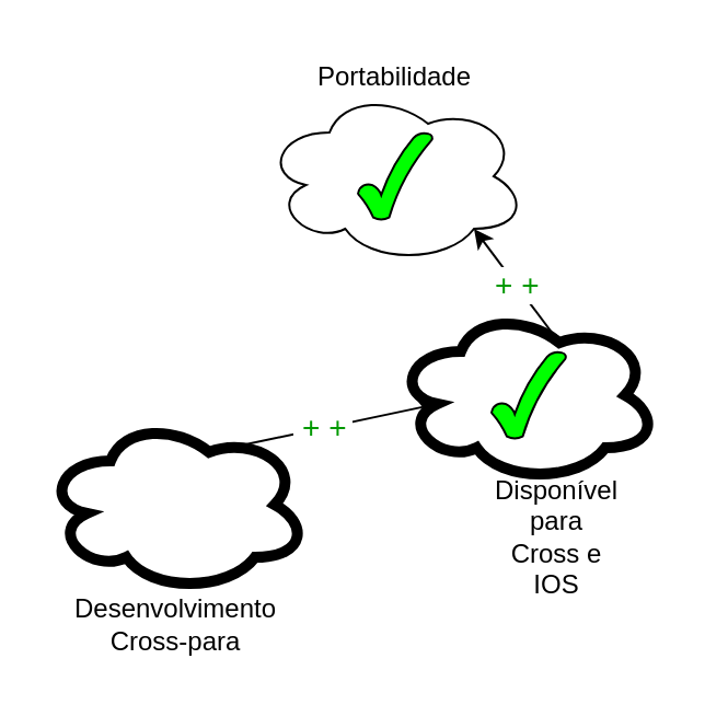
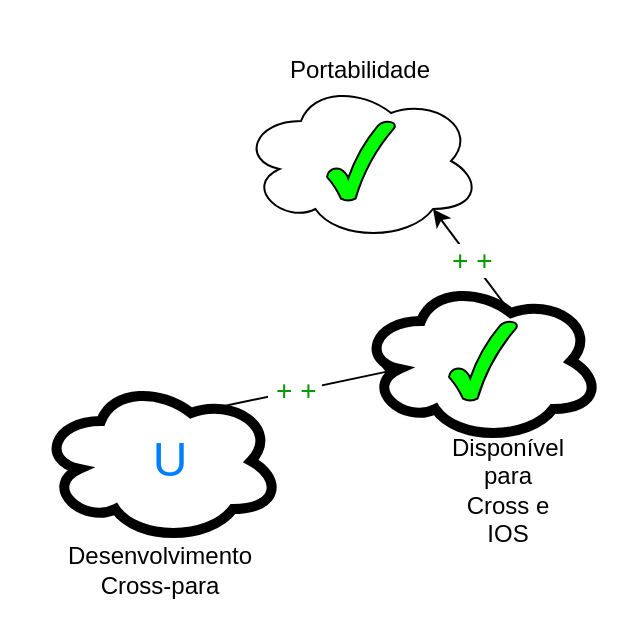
+ <mxCell id="12" value="&lt;font style=&quot;font-size: 24px&quot; color=&quot;#007fff&quot;&gt;U&lt;br&gt;&lt;/font&gt;" style="text;html=1;strokeColor=none;fillColor=none;align=center;verticalAlign=middle;whiteSpace=wrap;rounded=0;labelBackgroundColor=none;fontSize=9;fontColor=#000000;" vertex="1" parent="1"><mxGeometry x="70" y="220" width="30" height="20" as="geometry" /></mxCell>
